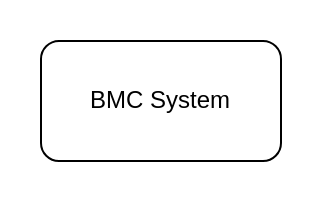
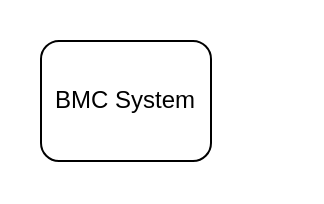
- <mxCell id="2" value="BMC System" style="rounded=1;whiteSpace=wrap;html=1;" vertex="1" parent="1"><mxGeometry x="20" y="20" width="120" height="60" as="geometry" /></mxCell>
+ <mxCell id="2" value="BMC System" style="rounded=1;whiteSpace=wrap;html=1;" vertex="1" parent="1"><mxGeometry x="20" y="20" width="85" height="60" as="geometry" /></mxCell>
